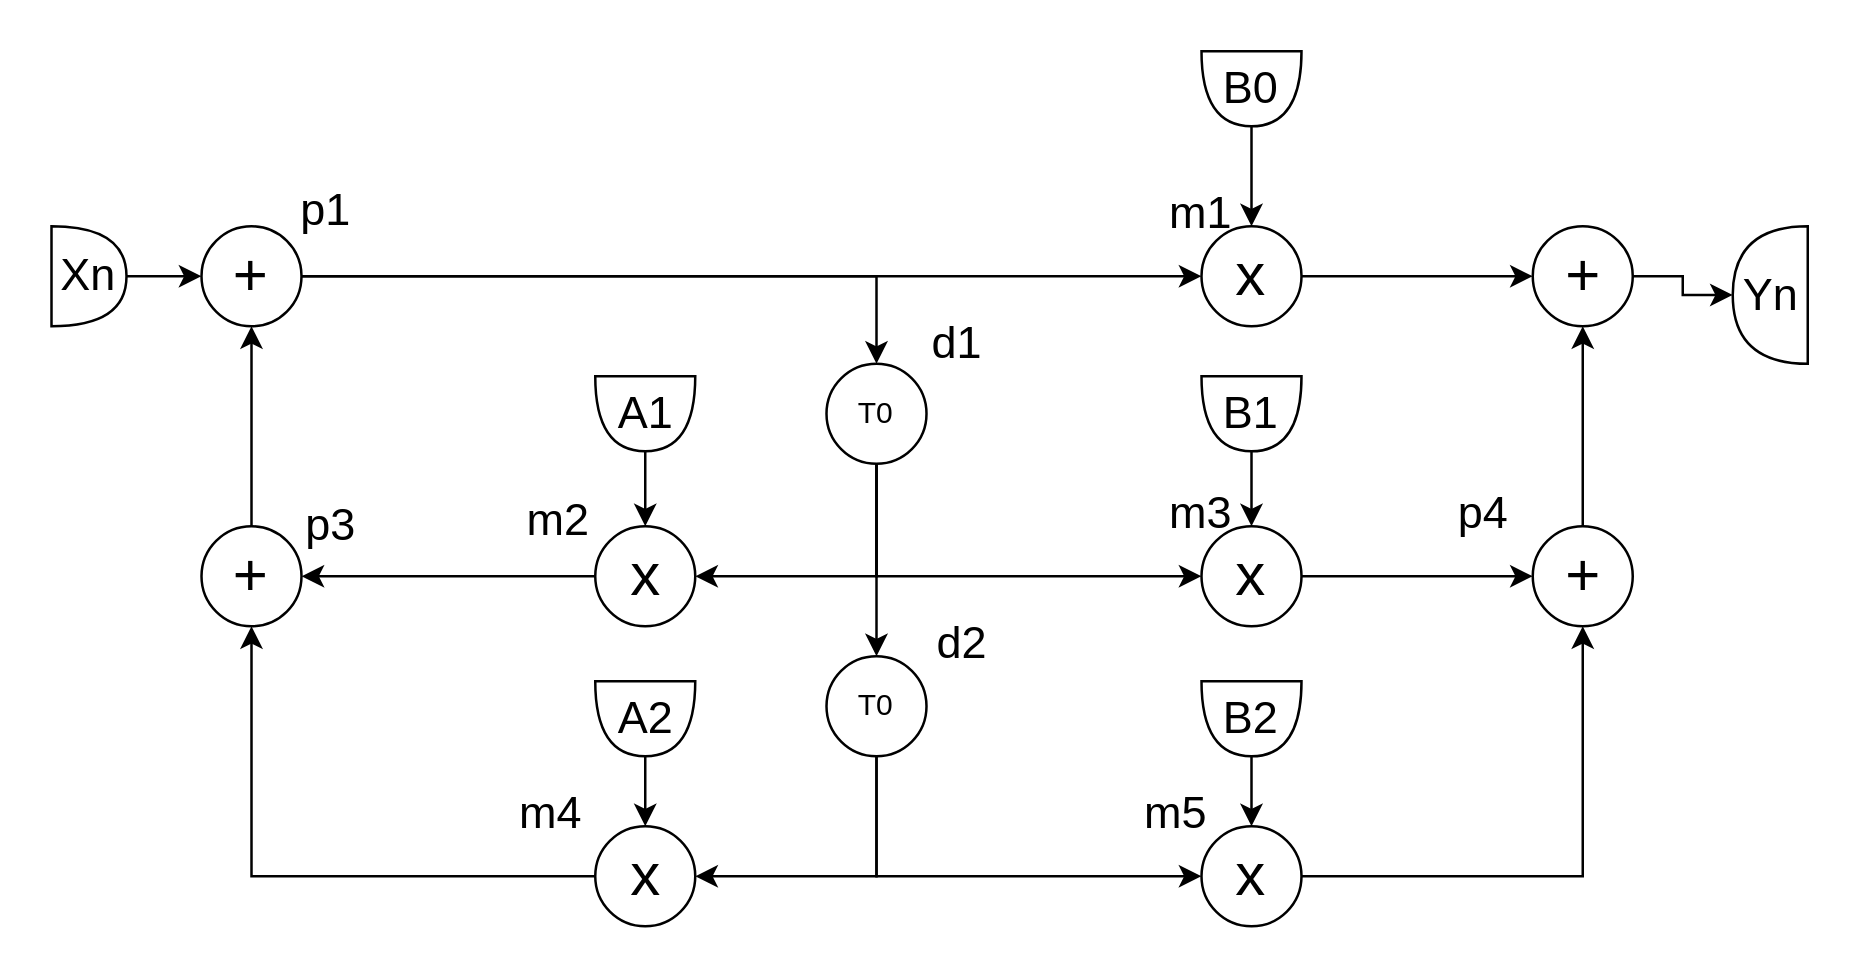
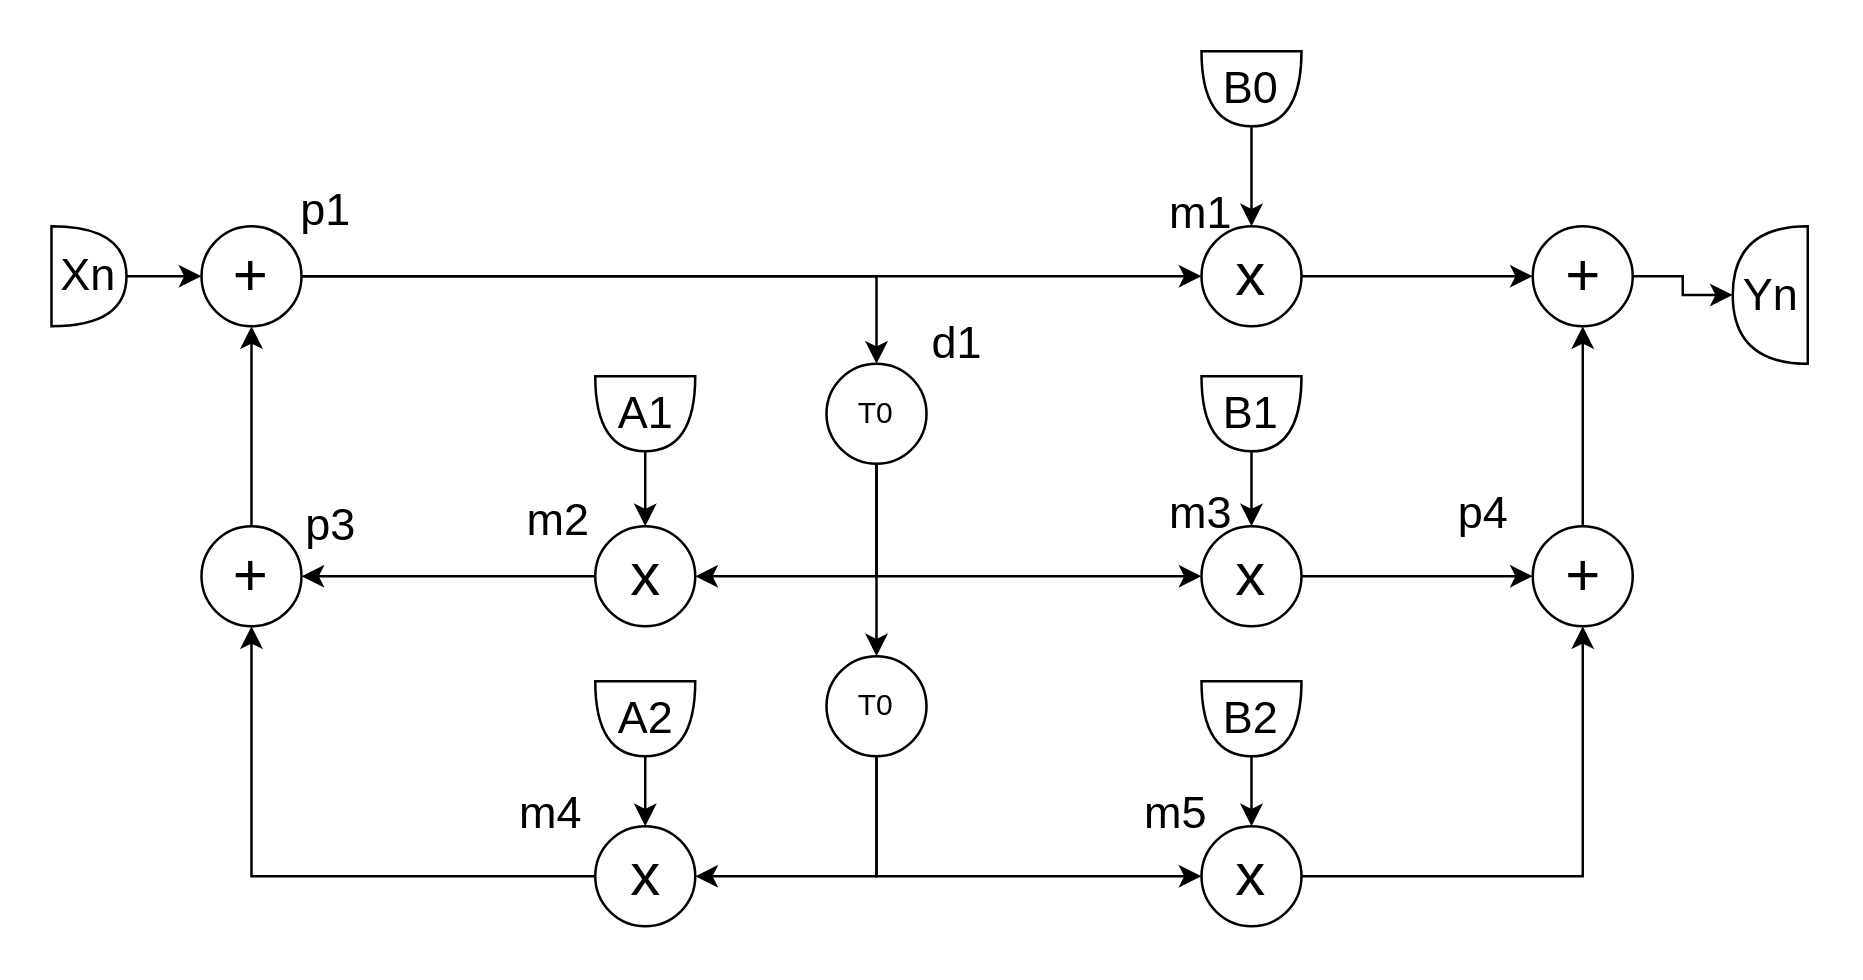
- <mxCell id="50" value="d2" style="text;html=1;strokeColor=none;fillColor=none;align=center;verticalAlign=middle;whiteSpace=wrap;rounded=0;fontSize=18;" parent="1" vertex="1"><mxGeometry x="370" y="242" width="29" height="30" as="geometry" /></mxCell>
